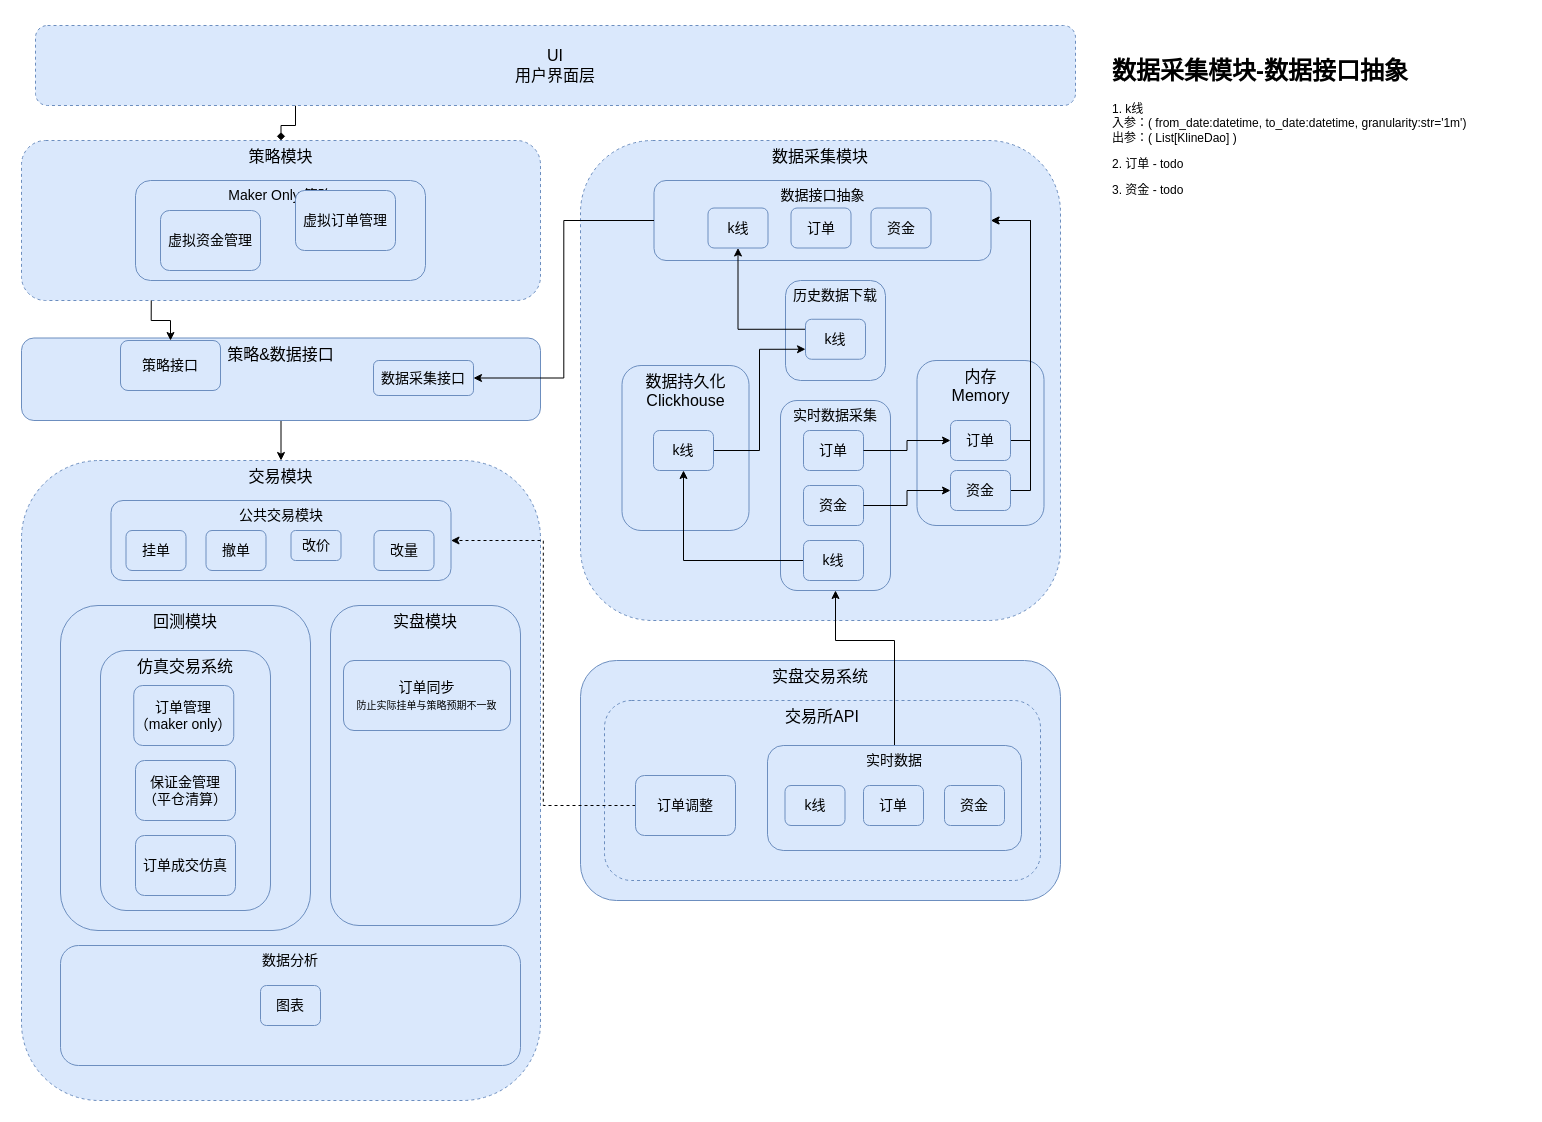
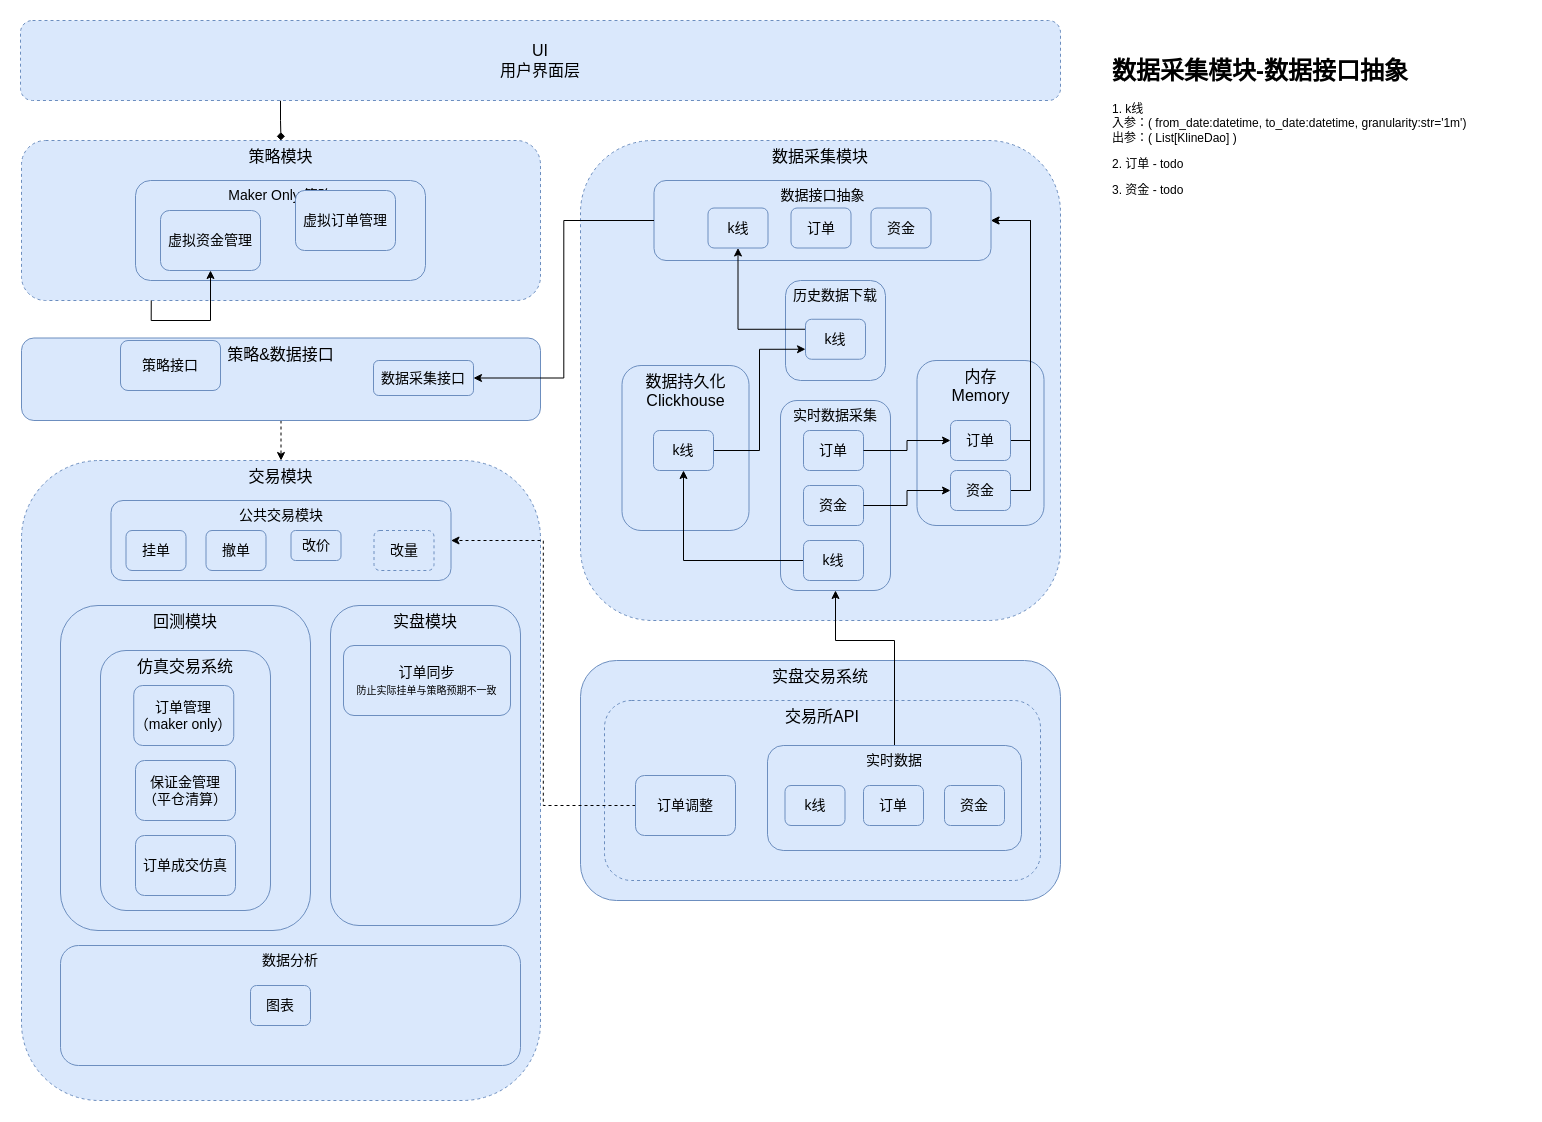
- <mxCell id="10" value="&lt;font face=&quot;Helvetica&quot;&gt;UI&lt;/font&gt;&lt;div style=&quot;font-size: 16px;&quot;&gt;&lt;font face=&quot;Sy8tqLKlV03e3ipVPrkG&quot;&gt;用户界面层&lt;/font&gt;&lt;/div&gt;" style="rounded=1;whiteSpace=wrap;html=1;fillColor=#dae8fc;strokeColor=#6c8ebf;fontColor=#000000;fontSize=16;fontFamily=Helvetica;dashed=1;" parent="1" vertex="1"><mxGeometry x="35" y="25" width="1040" height="80" as="geometry" /></mxCell>
+ <mxCell id="10" value="&lt;font face=&quot;Helvetica&quot;&gt;UI&lt;/font&gt;&lt;div style=&quot;font-size: 16px;&quot;&gt;&lt;font face=&quot;Sy8tqLKlV03e3ipVPrkG&quot;&gt;用户界面层&lt;/font&gt;&lt;/div&gt;" style="rounded=1;whiteSpace=wrap;html=1;fillColor=#dae8fc;strokeColor=#6c8ebf;fontColor=#000000;fontSize=16;fontFamily=Helvetica;dashed=1;" parent="1" vertex="1"><mxGeometry x="20" width="1040" height="80" as="geometry" y="20" /></mxCell>
- <mxCell id="30" style="edgeStyle=orthogonalEdgeStyle;rounded=0;orthogonalLoop=1;jettySize=auto;html=1;exitX=0.25;exitY=1;exitDx=0;exitDy=0;entryX=0.5;entryY=0;entryDx=0;entryDy=0;" parent="1" source="6" target="28" edge="1"><mxGeometry relative="1" as="geometry" /></mxCell>
+ <mxCell id="30" style="edgeStyle=orthogonalEdgeStyle;rounded=0;orthogonalLoop=1;jettySize=auto;html=1;exitX=0.25;exitY=1;exitDx=0;exitDy=0;" parent="1" source="6" target="17" edge="1"><mxGeometry relative="1" as="geometry" /></mxCell>
- <mxCell id="26" style="edgeStyle=orthogonalEdgeStyle;rounded=0;orthogonalLoop=1;jettySize=auto;html=1;exitX=0.5;exitY=1;exitDx=0;exitDy=0;" parent="1" source="27" target="3" edge="1"><mxGeometry relative="1" as="geometry" /></mxCell>
+ <mxCell id="26" style="edgeStyle=orthogonalEdgeStyle;rounded=0;orthogonalLoop=1;jettySize=auto;html=1;exitX=0.5;exitY=1;exitDx=0;exitDy=0;dashed=1;" parent="1" source="27" target="3" edge="1"><mxGeometry relative="1" as="geometry" /></mxCell>
- <mxCell id="32" value="改量" style="rounded=1;whiteSpace=wrap;html=1;fillColor=#dae8fc;strokeColor=#6c8ebf;fontColor=#000000;fontSize=14;fontFamily=Helvetica;" parent="1" vertex="1"><mxGeometry x="373.5" y="530" width="60" height="40" as="geometry" /></mxCell>
+ <mxCell id="32" value="改量" style="rounded=1;whiteSpace=wrap;html=1;fillColor=#dae8fc;strokeColor=#6c8ebf;fontColor=#000000;fontSize=14;fontFamily=Helvetica;dashed=1;" parent="1" vertex="1"><mxGeometry x="373.5" y="530" width="60" height="40" as="geometry" /></mxCell>
- <mxCell id="15" value="订单同步&lt;div&gt;&lt;font style=&quot;font-size: 10px;&quot;&gt;防止实际挂单与策略预期不一致&lt;/font&gt;&lt;/div&gt;" style="rounded=1;whiteSpace=wrap;html=1;fillColor=#dae8fc;strokeColor=#6c8ebf;fontColor=#000000;fontSize=14;fontFamily=Helvetica;" parent="1" vertex="1"><mxGeometry x="343" y="660" width="167" height="70" as="geometry" /></mxCell>
+ <mxCell id="15" value="订单同步&lt;div&gt;&lt;font style=&quot;font-size: 10px;&quot;&gt;防止实际挂单与策略预期不一致&lt;/font&gt;&lt;/div&gt;" style="rounded=1;whiteSpace=wrap;html=1;fillColor=#dae8fc;strokeColor=#6c8ebf;fontColor=#000000;fontSize=14;fontFamily=Helvetica;" parent="1" vertex="1"><mxGeometry x="343" y="645" width="167" height="70" as="geometry" /></mxCell>
- <mxCell id="48" value="图表" style="rounded=1;whiteSpace=wrap;html=1;fillColor=#dae8fc;strokeColor=#6c8ebf;fontColor=#000000;fontSize=14;fontFamily=Helvetica;" parent="1" vertex="1"><mxGeometry x="260" y="985" width="60" height="40" as="geometry" /></mxCell>
+ <mxCell id="48" value="图表" style="rounded=1;whiteSpace=wrap;html=1;fillColor=#dae8fc;strokeColor=#6c8ebf;fontColor=#000000;fontSize=14;fontFamily=Helvetica;" parent="1" vertex="1"><mxGeometry x="250" y="985" width="60" height="40" as="geometry" /></mxCell>
